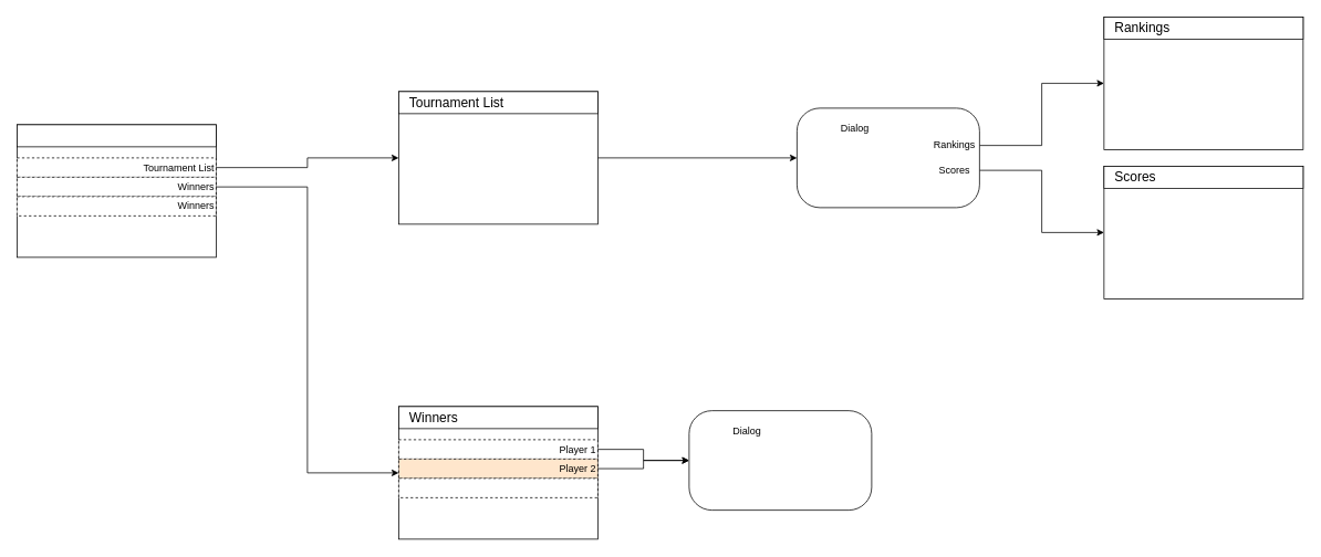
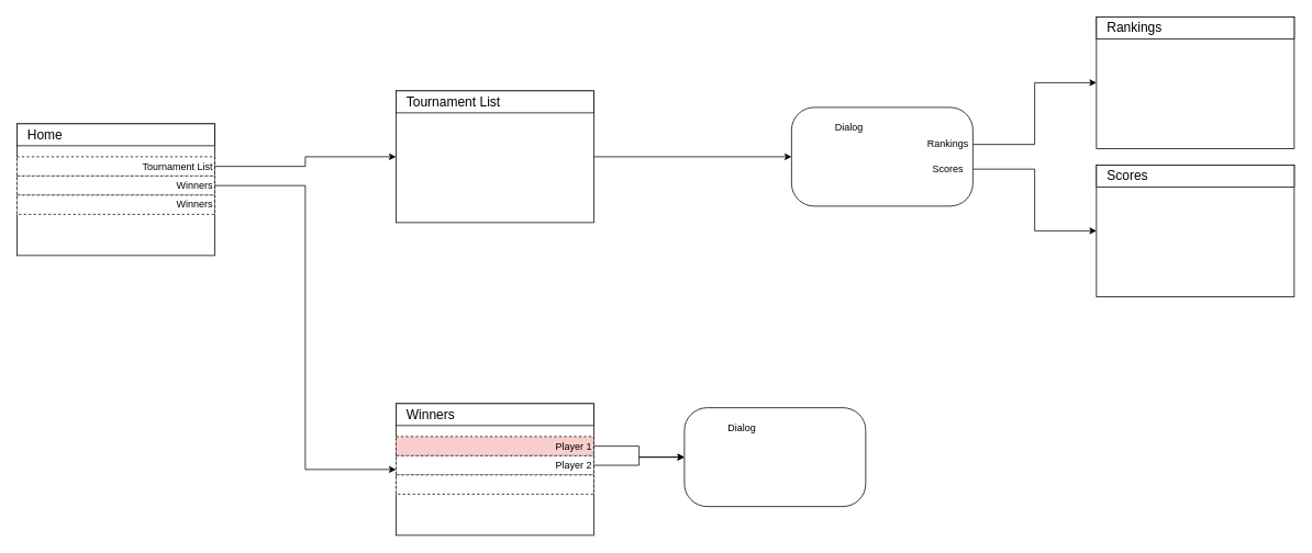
+ <mxCell id="17" value="Home" style="text;html=1;align=left;verticalAlign=middle;whiteSpace=wrap;rounded=0;fontSize=16;" vertex="1" parent="14"><mxGeometry x="10.667" y="6.667" width="218.667" height="13.333" as="geometry" /></mxCell>
- <mxCell id="25" value="Player 1" style="rounded=0;whiteSpace=wrap;html=1;dashed=1;align=right;" vertex="1" parent="21"><mxGeometry y="40.0" width="240" height="23.33" as="geometry" /></mxCell>
+ <mxCell id="25" value="Player 1" style="rounded=0;whiteSpace=wrap;html=1;dashed=1;align=right;fillColor=#f8cecc;" vertex="1" parent="21"><mxGeometry y="40.0" width="240" height="23.33" as="geometry" /></mxCell>
- <mxCell id="26" value="Player 2" style="rounded=0;whiteSpace=wrap;html=1;dashed=1;align=right;fillColor=#ffe6cc;" vertex="1" parent="21"><mxGeometry y="63.33" width="240" height="23.33" as="geometry" /></mxCell>
+ <mxCell id="26" value="Player 2" style="rounded=0;whiteSpace=wrap;html=1;dashed=1;align=right;" vertex="1" parent="21"><mxGeometry y="63.33" width="240" height="23.33" as="geometry" /></mxCell>
